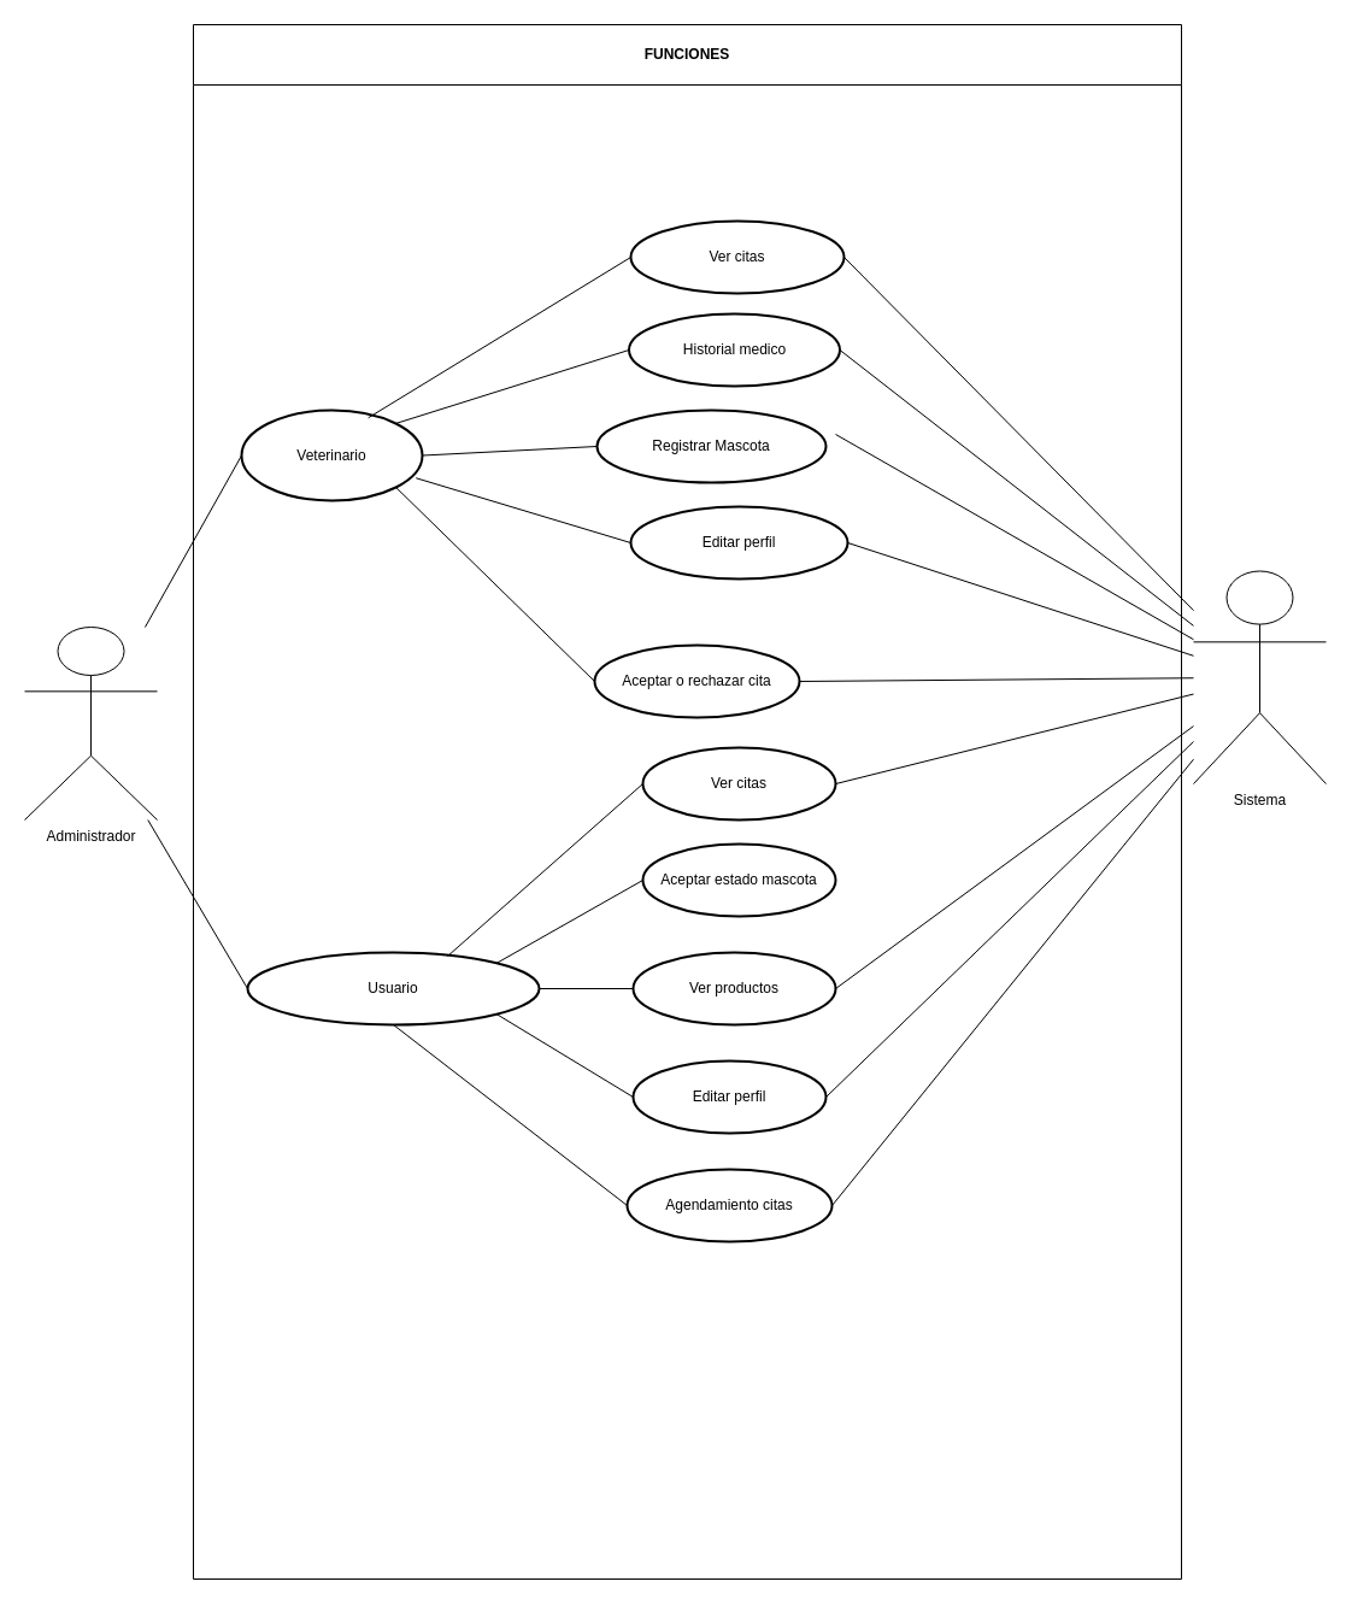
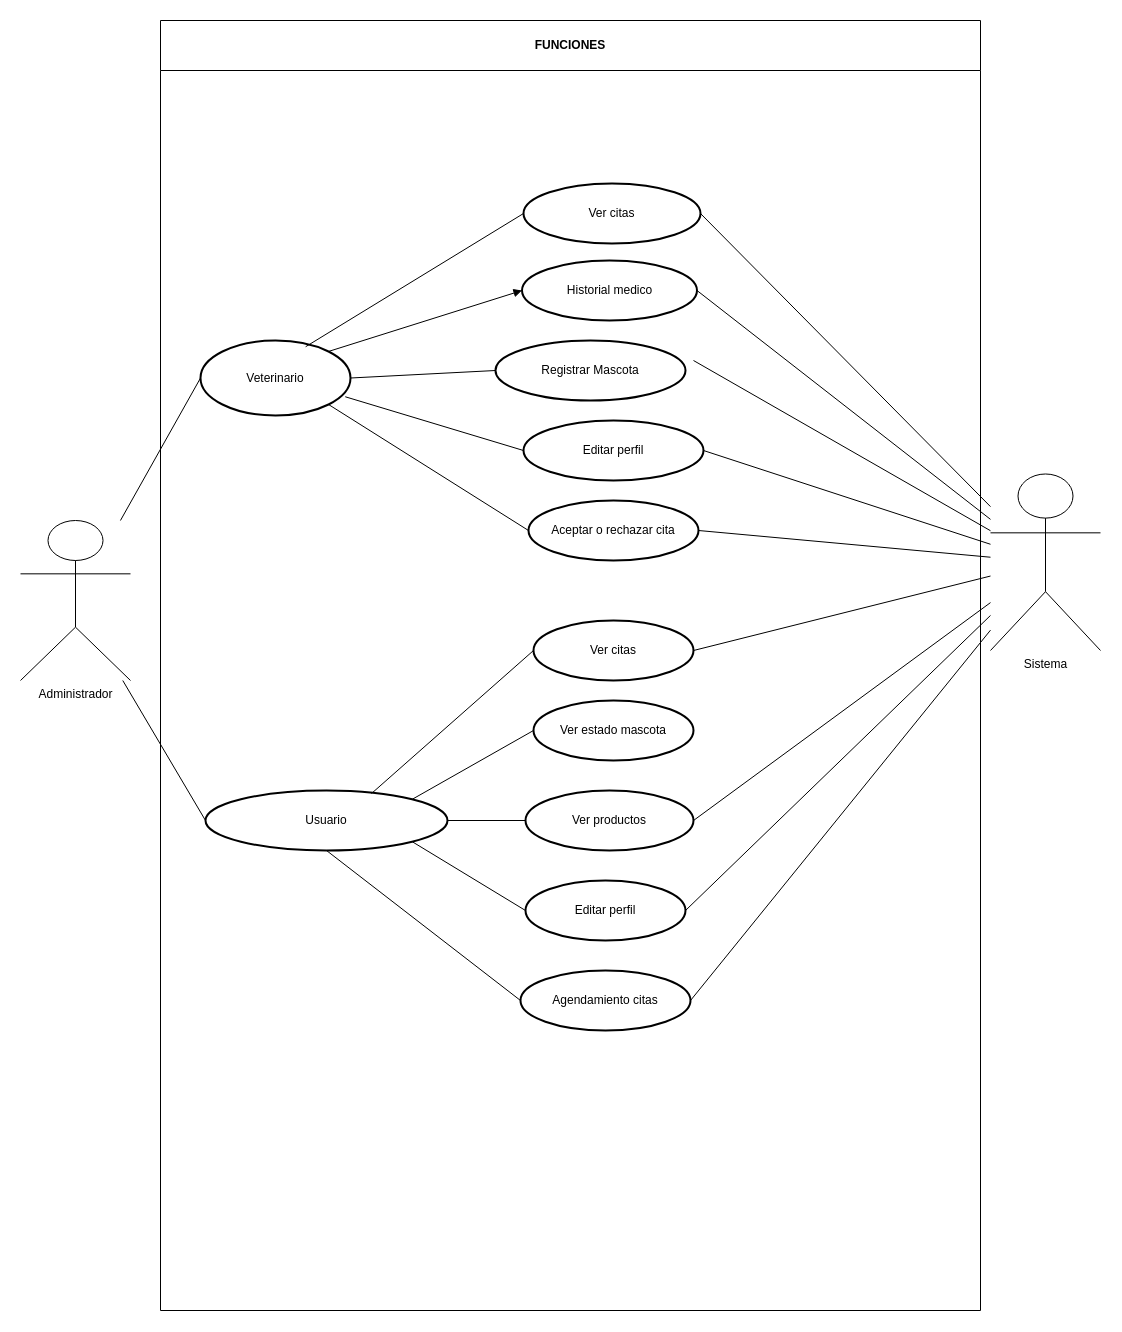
- <mxCell id="23" value="" style="endArrow=none;html=1;rounded=0;exitX=0.855;exitY=0.145;exitDx=0;exitDy=0;exitPerimeter=0;entryX=0;entryY=0.5;entryDx=0;entryDy=0;entryPerimeter=0;" edge="1" parent="3" source="4" target="22"><mxGeometry width="50" height="50" relative="1" as="geometry"><mxPoint x="295" y="310" as="sourcePoint" /><mxPoint x="345" y="270" as="targetPoint" /></mxGeometry></mxCell>
+ <mxCell id="23" value="" style="endArrow=block;html=1;rounded=0;exitX=0.855;exitY=0.145;exitDx=0;exitDy=0;exitPerimeter=0;entryX=0;entryY=0.5;entryDx=0;entryDy=0;entryPerimeter=0;" edge="1" parent="3" source="4" target="22"><mxGeometry width="50" height="50" relative="1" as="geometry"><mxPoint x="295" y="310" as="sourcePoint" /><mxPoint x="345" y="270" as="targetPoint" /></mxGeometry></mxCell>
- <mxCell id="10" value="Aceptar o rechazar cita" style="strokeWidth=2;html=1;shape=mxgraph.flowchart.start_1;whiteSpace=wrap;" vertex="1" parent="3"><mxGeometry x="333" y="515" width="170" height="60" as="geometry" /></mxCell>
+ <mxCell id="10" value="Aceptar o rechazar cita" style="strokeWidth=2;html=1;shape=mxgraph.flowchart.start_1;whiteSpace=wrap;" vertex="1" parent="3"><mxGeometry x="368" y="480" width="170" height="60" as="geometry" /></mxCell>
- <mxCell id="14" value="Aceptar estado mascota" style="strokeWidth=2;html=1;shape=mxgraph.flowchart.start_1;whiteSpace=wrap;" vertex="1" parent="3"><mxGeometry x="373" y="680" width="160" height="60" as="geometry" /></mxCell>
+ <mxCell id="14" value="Ver estado mascota" style="strokeWidth=2;html=1;shape=mxgraph.flowchart.start_1;whiteSpace=wrap;" vertex="1" parent="3"><mxGeometry x="373" y="680" width="160" height="60" as="geometry" /></mxCell>
